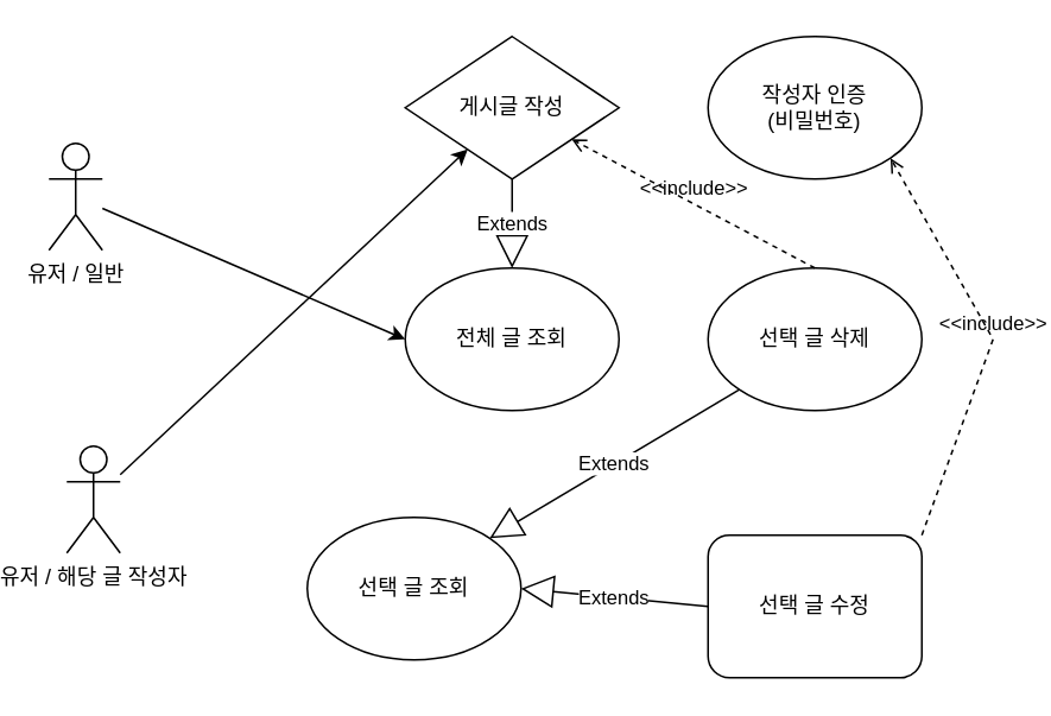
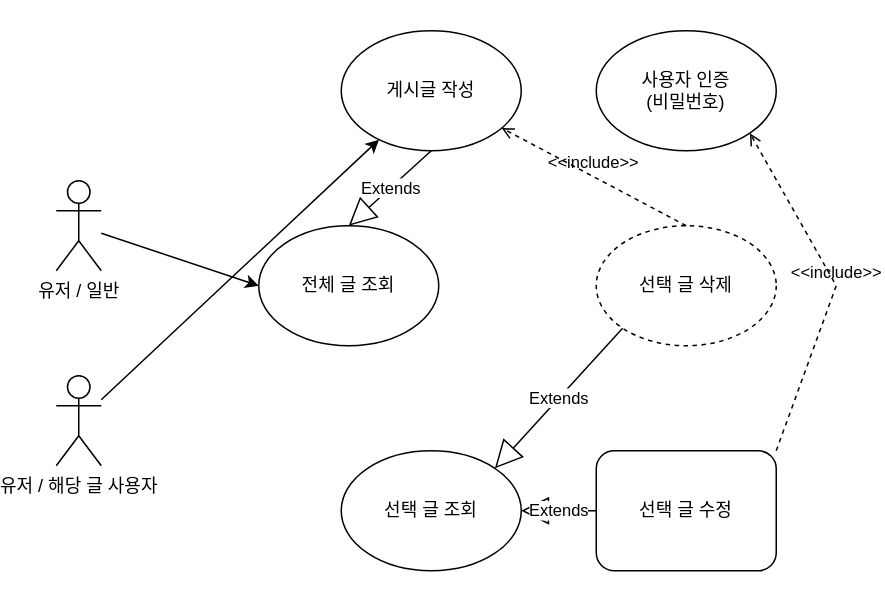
- <mxCell id="15" value="게시글 작성" style="rhombus;whiteSpace=wrap;html=1;" vertex="1" parent="1"><mxGeometry x="210" y="20" width="120" height="80" as="geometry" /></mxCell>
+ <mxCell id="15" value="게시글 작성" style="ellipse;whiteSpace=wrap;html=1;" vertex="1" parent="1"><mxGeometry x="210" y="20" width="120" height="80" as="geometry" /></mxCell>
- <mxCell id="5" value="작성자 인증&lt;br&gt;(비밀번호)" style="ellipse;whiteSpace=wrap;html=1;" vertex="1" parent="1"><mxGeometry x="380" y="20" width="120" height="80" as="geometry" /></mxCell>
+ <mxCell id="5" value="사용자 인증&lt;br&gt;(비밀번호)" style="ellipse;whiteSpace=wrap;html=1;" vertex="1" parent="1"><mxGeometry x="380" y="20" width="120" height="80" as="geometry" /></mxCell>
- <mxCell id="8" value="유저 / 일반" style="shape=umlActor;verticalLabelPosition=bottom;verticalAlign=top;html=1;outlineConnect=0;" vertex="1" parent="1"><mxGeometry x="10" y="80" width="30" height="60" as="geometry" /></mxCell>
+ <mxCell id="8" value="유저 / 일반" style="shape=umlActor;verticalLabelPosition=bottom;verticalAlign=top;html=1;outlineConnect=0;" vertex="1" parent="1"><mxGeometry x="20" y="120" width="30" height="60" as="geometry" /></mxCell>
- <mxCell id="2" value="전체 글 조회" style="ellipse;whiteSpace=wrap;html=1;" vertex="1" parent="1"><mxGeometry x="210" y="150" width="120" height="80" as="geometry" /></mxCell>
+ <mxCell id="2" value="전체 글 조회" style="ellipse;whiteSpace=wrap;html=1;" vertex="1" parent="1"><mxGeometry x="155" y="150" width="120" height="80" as="geometry" /></mxCell>
- <mxCell id="6" value="선택 글 삭제" style="ellipse;whiteSpace=wrap;html=1;" vertex="1" parent="1"><mxGeometry x="380" y="150" width="120" height="80" as="geometry" /></mxCell>
+ <mxCell id="6" value="선택 글 삭제" style="ellipse;whiteSpace=wrap;html=1;dashed=1;" vertex="1" parent="1"><mxGeometry x="380" y="150" width="120" height="80" as="geometry" /></mxCell>
- <mxCell id="7" value="유저 / 해당 글 작성자" style="shape=umlActor;verticalLabelPosition=bottom;verticalAlign=top;html=1;outlineConnect=0;" vertex="1" parent="1"><mxGeometry x="20" y="250" width="30" height="60" as="geometry" /></mxCell>
+ <mxCell id="7" value="유저 / 해당 글 사용자" style="shape=umlActor;verticalLabelPosition=bottom;verticalAlign=top;html=1;outlineConnect=0;" vertex="1" parent="1"><mxGeometry x="20" y="250" width="30" height="60" as="geometry" /></mxCell>
- <mxCell id="4" value="선택 글 조회" style="ellipse;whiteSpace=wrap;html=1;" vertex="1" parent="1"><mxGeometry x="155" y="290" width="120" height="80" as="geometry" /></mxCell>
+ <mxCell id="4" value="선택 글 조회" style="ellipse;whiteSpace=wrap;html=1;" vertex="1" parent="1"><mxGeometry x="210" y="300" width="120" height="80" as="geometry" /></mxCell>
